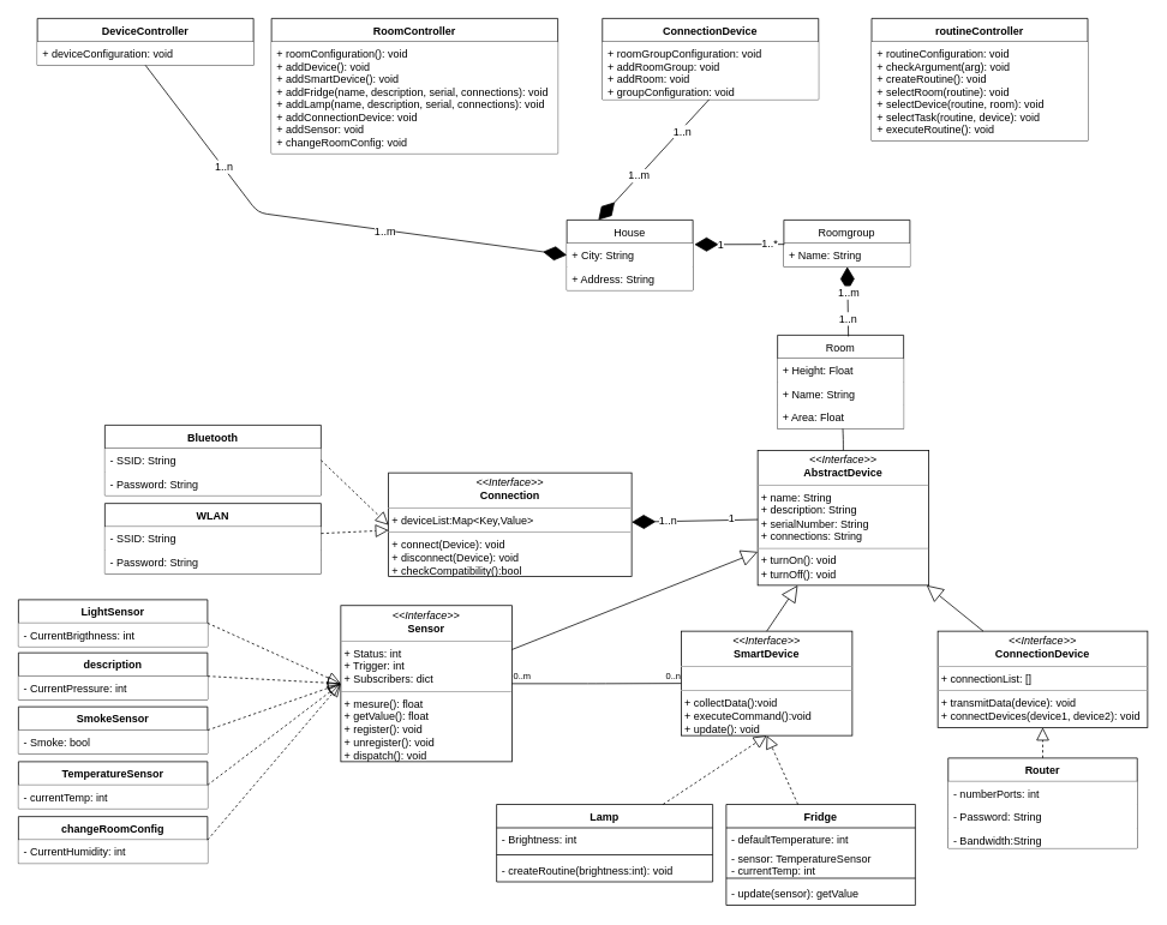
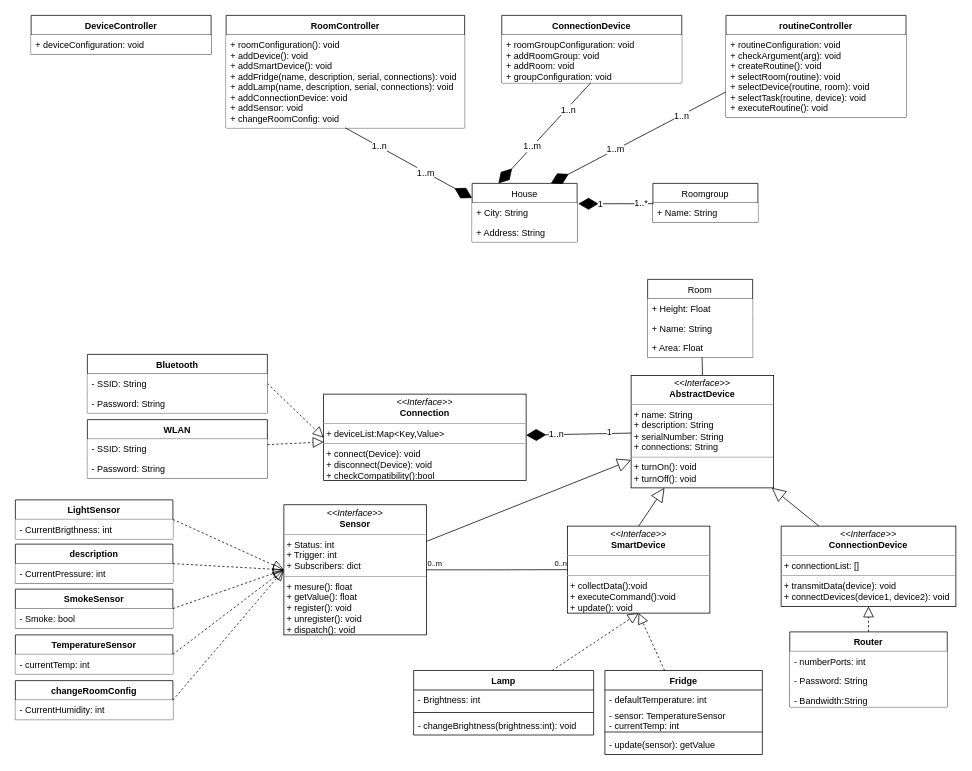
+ <mxCell id="90" value="" style="endArrow=diamondThin;endFill=1;endSize=24;html=1;exitX=0;exitY=0.75;exitDx=0;exitDy=0;entryX=0.75;entryY=0;entryDx=0;entryDy=0;" edge="1" parent="1" source="79" target="2"><mxGeometry width="160" relative="1" as="geometry"><mxPoint x="806" y="137" as="sourcePoint" /><mxPoint x="975" y="230.5" as="targetPoint" /><Array as="points" /></mxGeometry></mxCell>
+ <mxCell id="91" value="1..m" style="text;html=1;align=center;verticalAlign=middle;resizable=0;points=[];;labelBackgroundColor=#ffffff;" vertex="1" connectable="0" parent="90"><mxGeometry x="0.26" y="-1" relative="1" as="geometry"><mxPoint as="offset" /></mxGeometry></mxCell>
+ <mxCell id="92" value="1..n" style="text;html=1;align=center;verticalAlign=middle;resizable=0;points=[];;labelBackgroundColor=#ffffff;" vertex="1" connectable="0" parent="90"><mxGeometry x="-0.485" y="1" relative="1" as="geometry"><mxPoint as="offset" /></mxGeometry></mxCell>
+ <mxCell id="84" value="" style="endArrow=diamondThin;endFill=1;endSize=24;html=1;exitX=0.5;exitY=1;exitDx=0;exitDy=0;entryX=0;entryY=0.25;entryDx=0;entryDy=0;" edge="1" parent="1" source="58" target="2"><mxGeometry width="160" relative="1" as="geometry"><mxPoint x="323" y="212" as="sourcePoint" /><mxPoint x="791" y="423" as="targetPoint" /><Array as="points" /></mxGeometry></mxCell>
+ <mxCell id="85" value="1..m" style="text;html=1;align=center;verticalAlign=middle;resizable=0;points=[];;labelBackgroundColor=#ffffff;" vertex="1" connectable="0" parent="84"><mxGeometry x="0.26" y="-1" relative="1" as="geometry"><mxPoint as="offset" /></mxGeometry></mxCell>
+ <mxCell id="86" value="1..n" style="text;html=1;align=center;verticalAlign=middle;resizable=0;points=[];;labelBackgroundColor=#ffffff;" vertex="1" connectable="0" parent="84"><mxGeometry x="-0.485" y="1" relative="1" as="geometry"><mxPoint as="offset" /></mxGeometry></mxCell>
- <mxCell id="81" value="" style="endArrow=diamondThin;endFill=1;endSize=24;html=1;exitX=0.5;exitY=1;exitDx=0;exitDy=0;entryX=0;entryY=0.5;entryDx=0;entryDy=0;" edge="1" parent="1" source="60" target="2"><mxGeometry width="160" relative="1" as="geometry"><mxPoint x="314.26" y="302.352" as="sourcePoint" /><mxPoint x="313.003" y="225" as="targetPoint" /><Array as="points"><mxPoint x="286" y="236" /></Array></mxGeometry></mxCell>
- <mxCell id="82" value="1..m" style="text;html=1;align=center;verticalAlign=middle;resizable=0;points=[];;labelBackgroundColor=#ffffff;" vertex="1" connectable="0" parent="81"><mxGeometry x="0.26" y="-1" relative="1" as="geometry"><mxPoint as="offset" /></mxGeometry></mxCell>
- <mxCell id="83" value="1..n" style="text;html=1;align=center;verticalAlign=middle;resizable=0;points=[];;labelBackgroundColor=#ffffff;" vertex="1" connectable="0" parent="81"><mxGeometry x="-0.485" y="1" relative="1" as="geometry"><mxPoint as="offset" /></mxGeometry></mxCell>
- <mxCell id="41" value="" style="endArrow=diamondThin;endFill=1;endSize=24;html=1;exitX=0.562;exitY=0.013;exitDx=0;exitDy=0;exitPerimeter=0;" parent="1" source="5" target="9" edge="1"><mxGeometry width="160" relative="1" as="geometry"><mxPoint x="1106" y="206" as="sourcePoint" /><mxPoint x="26" y="1110" as="targetPoint" /></mxGeometry></mxCell>
- <mxCell id="42" value="1..m" style="text;html=1;align=center;verticalAlign=middle;resizable=0;points=[];;labelBackgroundColor=#ffffff;" parent="41" vertex="1" connectable="0"><mxGeometry x="0.26" y="-1" relative="1" as="geometry"><mxPoint as="offset" /></mxGeometry></mxCell>
- <mxCell id="43" value="1..n" style="text;html=1;align=center;verticalAlign=middle;resizable=0;points=[];;labelBackgroundColor=#ffffff;" parent="41" vertex="1" connectable="0"><mxGeometry x="-0.485" y="1" relative="1" as="geometry"><mxPoint as="offset" /></mxGeometry></mxCell>
- <mxCell id="23" value="- createRoutine(brightness:int): void" style="text;strokeColor=none;fillColor=none;align=left;verticalAlign=top;spacingLeft=4;spacingRight=4;overflow=hidden;rotatable=0;points=[[0,0.5],[1,0.5]];portConstraint=eastwest;" parent="20" vertex="1"><mxGeometry y="60" width="240" height="26" as="geometry" /></mxCell>
+ <mxCell id="23" value="- changeBrightness(brightness:int): void" style="text;strokeColor=none;fillColor=none;align=left;verticalAlign=top;spacingLeft=4;spacingRight=4;overflow=hidden;rotatable=0;points=[[0,0.5],[1,0.5]];portConstraint=eastwest;" parent="20" vertex="1"><mxGeometry y="60" width="240" height="26" as="geometry" /></mxCell>
